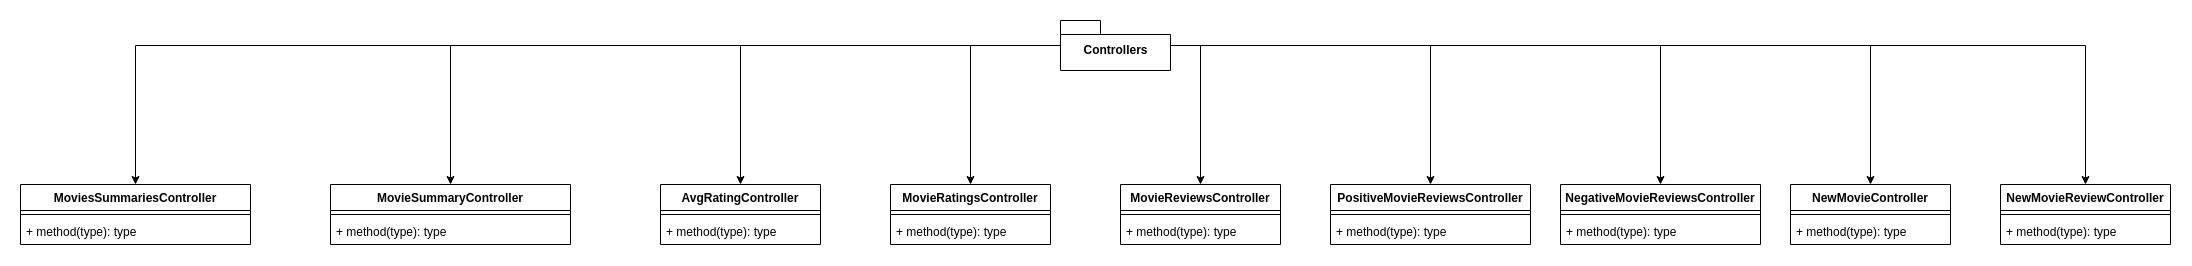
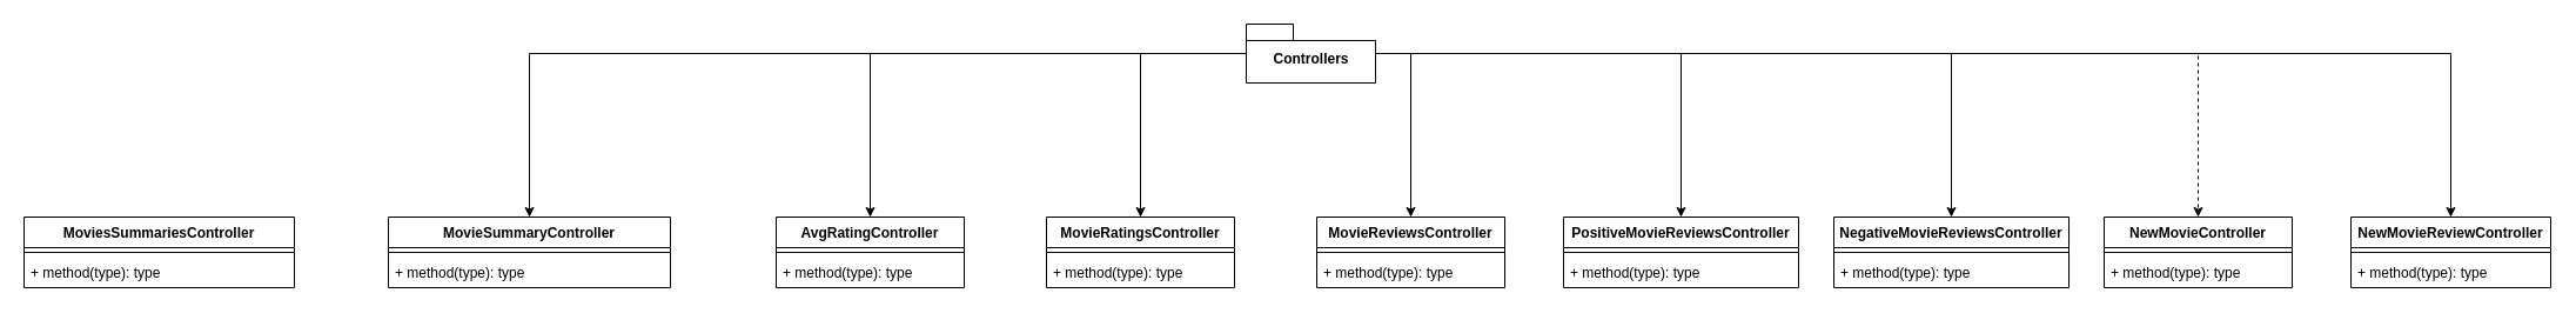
- <mxCell id="29" style="edgeStyle=orthogonalEdgeStyle;rounded=0;orthogonalLoop=1;jettySize=auto;html=1;entryX=0.5;entryY=0;entryDx=0;entryDy=0;" edge="1" parent="1" source="38" target="2"><mxGeometry relative="1" as="geometry" /></mxCell>
- <mxCell id="36" style="edgeStyle=orthogonalEdgeStyle;rounded=0;orthogonalLoop=1;jettySize=auto;html=1;entryX=0.5;entryY=0;entryDx=0;entryDy=0;" edge="1" parent="1" source="38" target="23"><mxGeometry relative="1" as="geometry" /></mxCell>
+ <mxCell id="36" style="edgeStyle=orthogonalEdgeStyle;rounded=0;orthogonalLoop=1;jettySize=auto;html=1;entryX=0.5;entryY=0;entryDx=0;entryDy=0;dashed=1;" edge="1" parent="1" source="38" target="23"><mxGeometry relative="1" as="geometry" /></mxCell>
